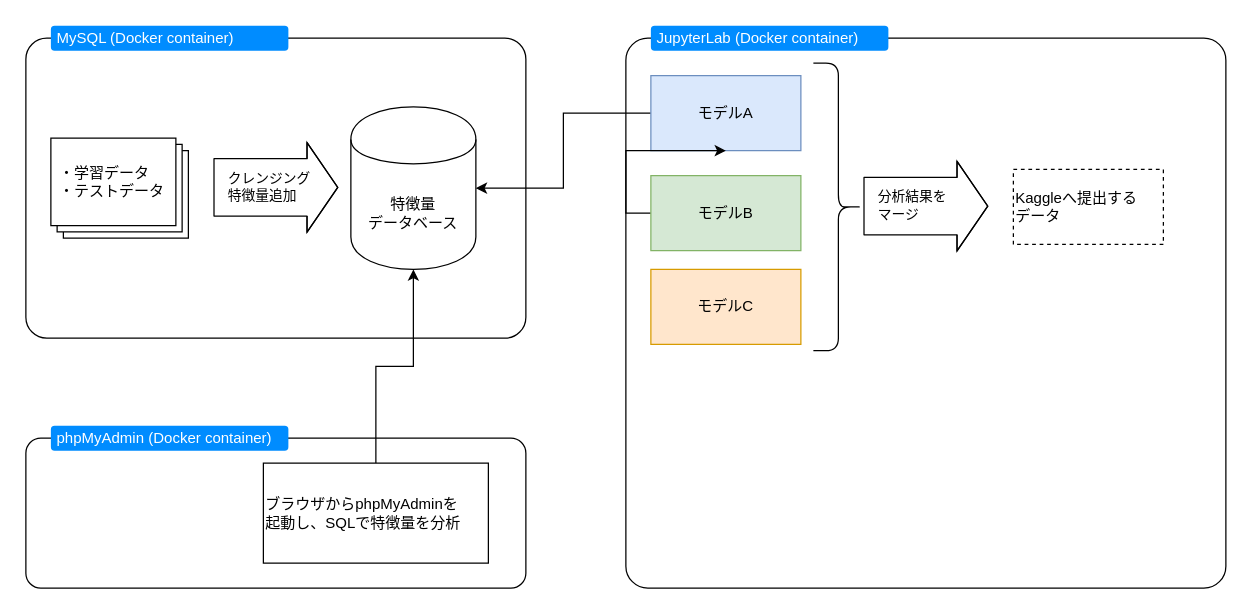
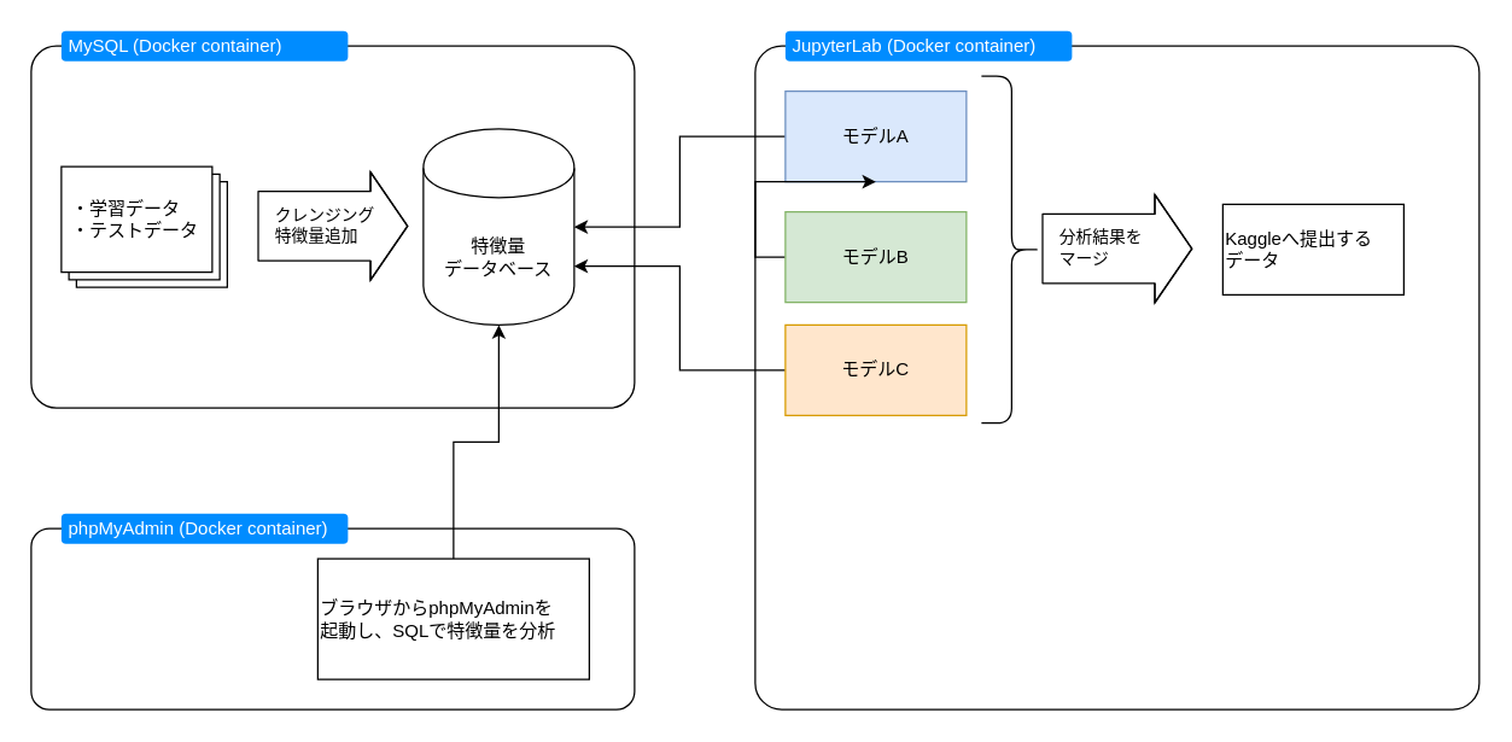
- <mxCell id="23" value="Kaggleへ提出する&lt;br&gt;データ" style="rounded=0;whiteSpace=wrap;html=1;strokeWidth=1;fillColor=#FFFFFF;fontColor=#000000;align=left;dashed=1;" vertex="1" parent="1"><mxGeometry x="810" y="135" width="120" height="60" as="geometry" /></mxCell>
+ <mxCell id="23" value="Kaggleへ提出する&lt;br&gt;データ" style="rounded=0;whiteSpace=wrap;html=1;strokeWidth=1;fillColor=#FFFFFF;fontColor=#000000;align=left;" vertex="1" parent="1"><mxGeometry x="810" y="135" width="120" height="60" as="geometry" /></mxCell>
+ <mxCell id="9" style="edgeStyle=orthogonalEdgeStyle;rounded=0;orthogonalLoop=1;jettySize=auto;html=1;entryX=1;entryY=0.7;entryDx=0;entryDy=0;align=left;" edge="1" parent="1" source="10" target="5"><mxGeometry relative="1" as="geometry" /></mxCell>
